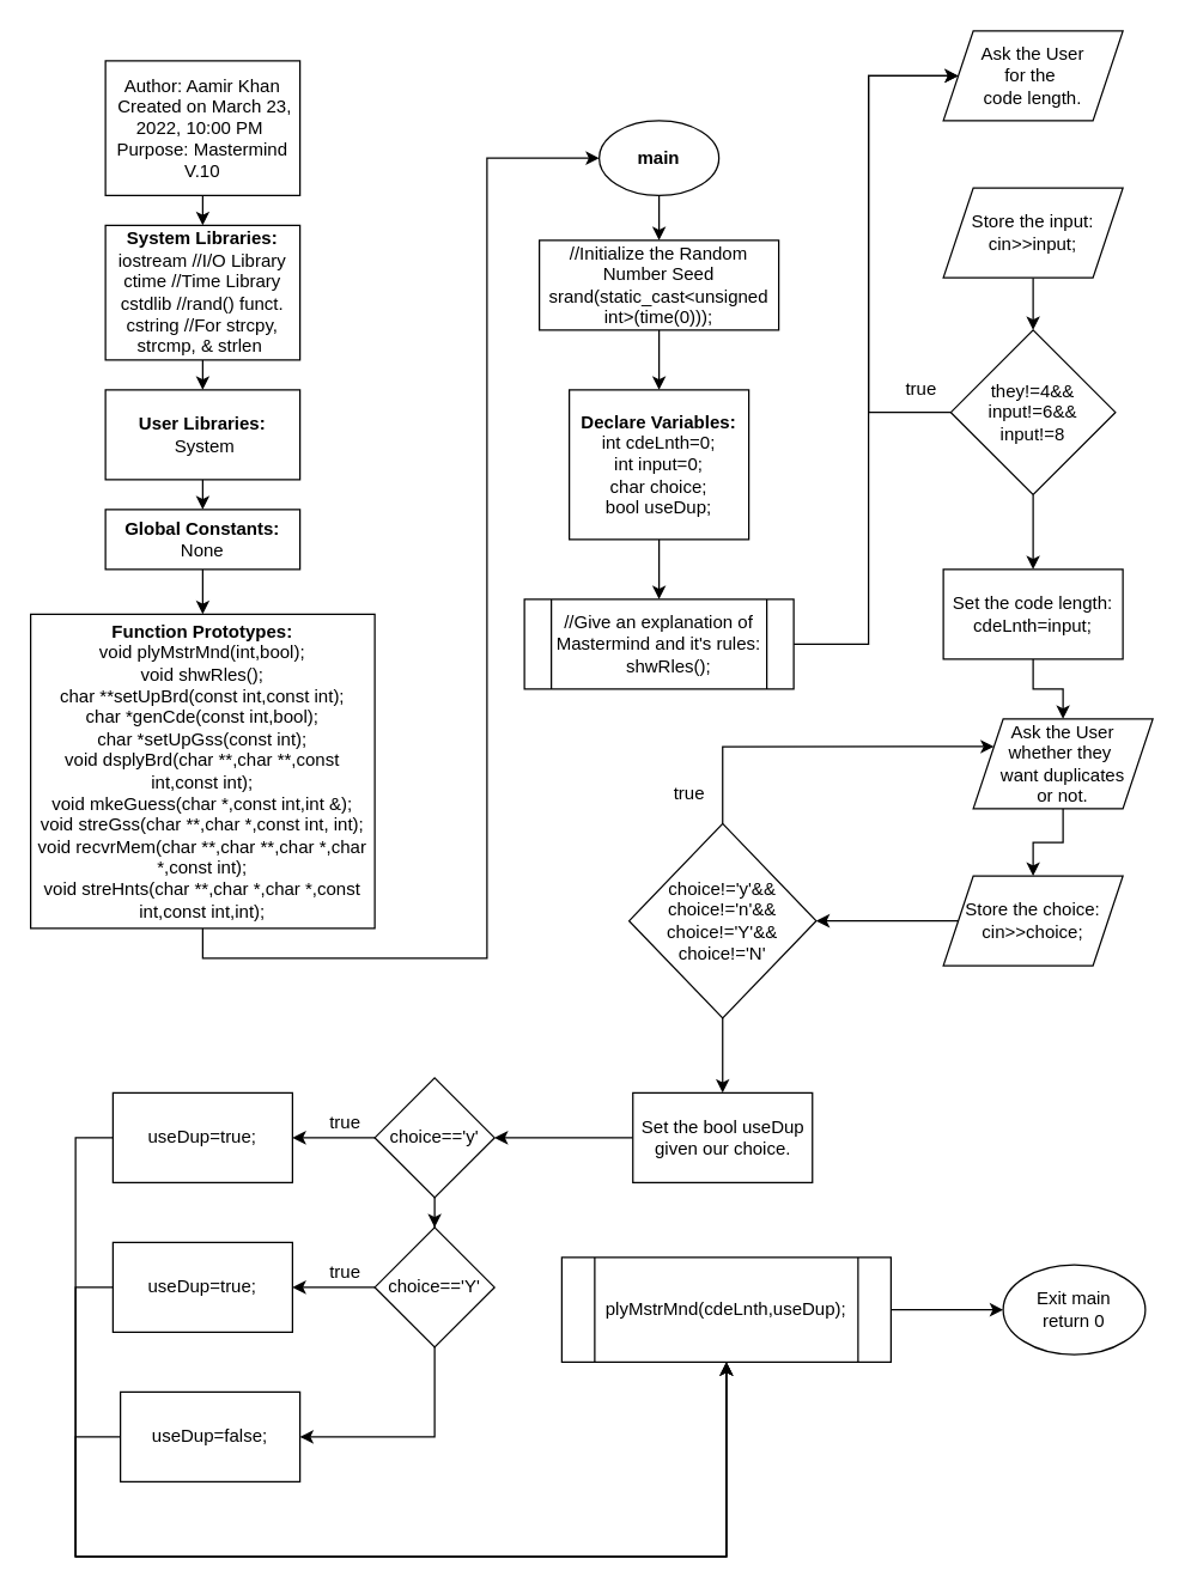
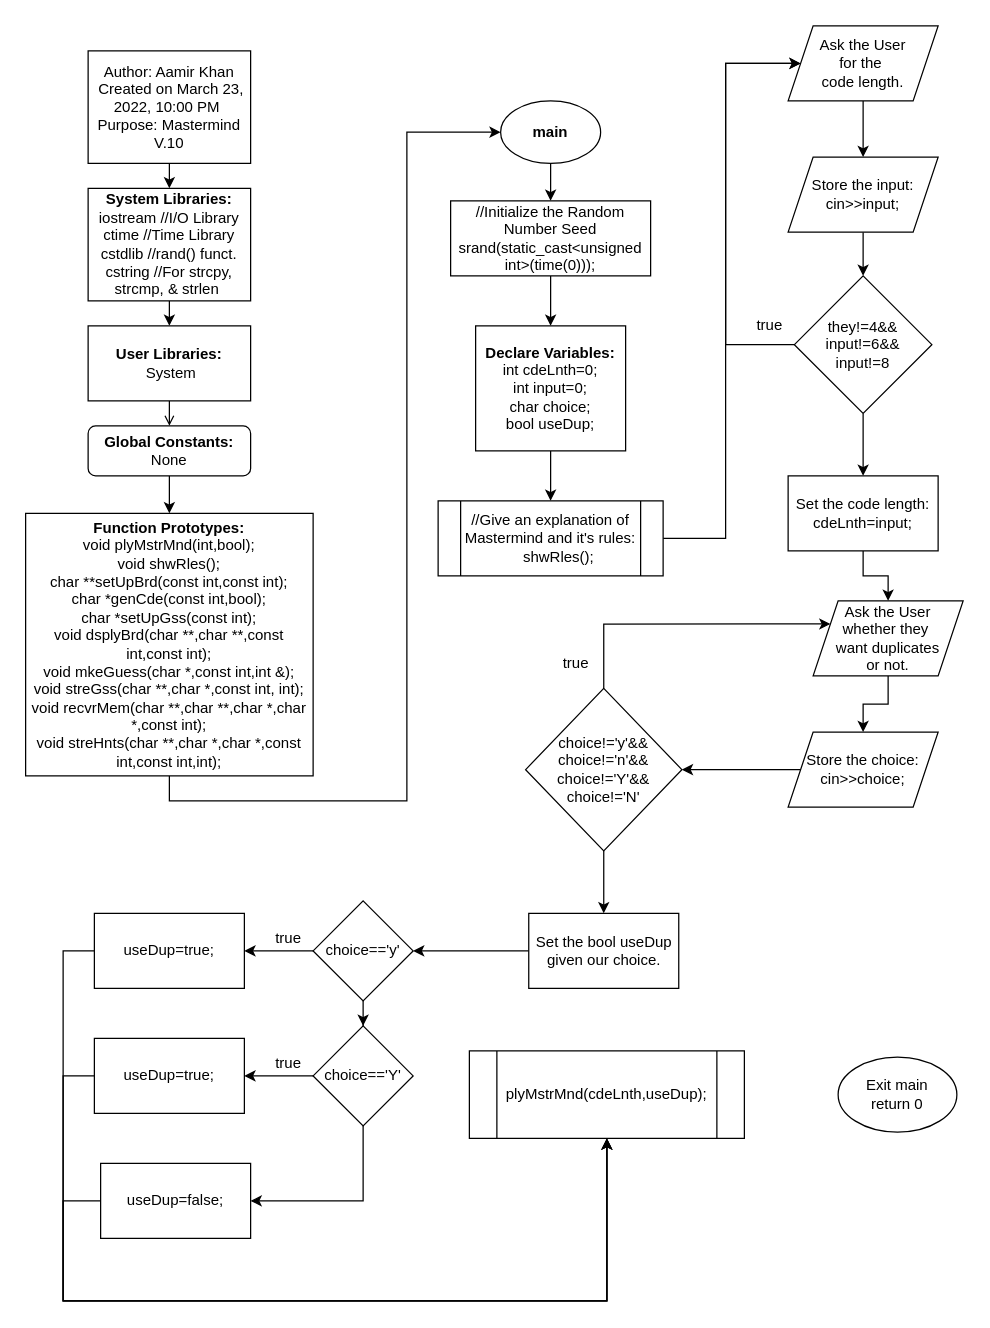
+ <mxCell id="20" style="edgeStyle=orthogonalEdgeStyle;rounded=0;orthogonalLoop=1;jettySize=auto;html=1;exitX=0.5;exitY=1;exitDx=0;exitDy=0;entryX=0.5;entryY=0;entryDx=0;entryDy=0;" parent="1" source="21" target="23" edge="1"><mxGeometry relative="1" as="geometry" /></mxCell>
- <mxCell id="6" style="edgeStyle=orthogonalEdgeStyle;rounded=0;orthogonalLoop=1;jettySize=auto;html=1;exitX=0.5;exitY=1;exitDx=0;exitDy=0;entryX=0.5;entryY=0;entryDx=0;entryDy=0;" parent="1" source="7" target="9" edge="1"><mxGeometry relative="1" as="geometry" /></mxCell>
+ <mxCell id="6" style="edgeStyle=orthogonalEdgeStyle;rounded=0;orthogonalLoop=1;jettySize=auto;html=1;exitX=0.5;exitY=1;exitDx=0;exitDy=0;entryX=0.5;entryY=0;entryDx=0;entryDy=0;endArrow=open;" parent="1" source="7" target="9" edge="1"><mxGeometry relative="1" as="geometry" /></mxCell>
- <mxCell id="9" value="&lt;b&gt;Global Constants:&lt;/b&gt;&lt;br&gt;None" style="rounded=0;whiteSpace=wrap;html=1;" parent="1" vertex="1"><mxGeometry x="70" y="340" width="130" height="40" as="geometry" /></mxCell>
+ <mxCell id="9" value="&lt;b&gt;Global Constants:&lt;/b&gt;&lt;br&gt;None" style="whiteSpace=wrap;html=1;rounded=1;" parent="1" vertex="1"><mxGeometry x="70" y="340" width="130" height="40" as="geometry" /></mxCell>
- <mxCell id="53" style="edgeStyle=orthogonalEdgeStyle;rounded=0;orthogonalLoop=1;jettySize=auto;html=1;exitX=1;exitY=0.5;exitDx=0;exitDy=0;entryX=0;entryY=0.5;entryDx=0;entryDy=0;" parent="1" source="54" target="55" edge="1"><mxGeometry relative="1" as="geometry" /></mxCell>
